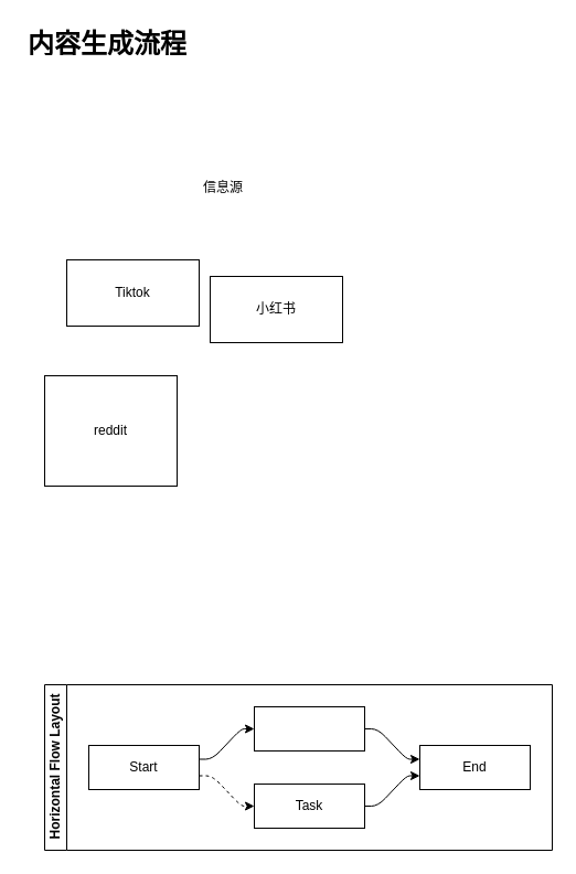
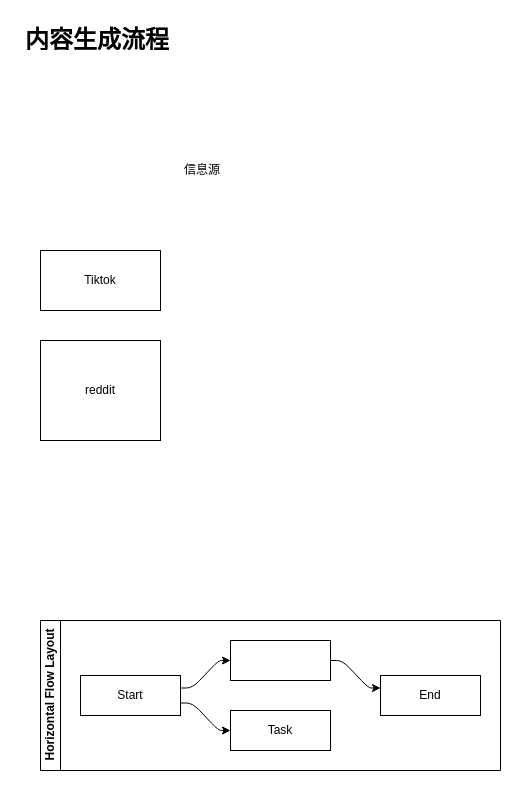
- <mxCell id="2" value="Tiktok" style="rounded=0;whiteSpace=wrap;html=1;" vertex="1" parent="1"><mxGeometry x="60" y="235" width="120" height="60" as="geometry" /></mxCell>
+ <mxCell id="2" value="Tiktok" style="rounded=0;whiteSpace=wrap;html=1;" vertex="1" parent="1"><mxGeometry x="40" y="250" width="120" height="60" as="geometry" /></mxCell>
- <mxCell id="4" value="小红书" style="rounded=0;whiteSpace=wrap;html=1;" vertex="1" parent="1"><mxGeometry x="190" y="250" width="120" height="60" as="geometry" /></mxCell>
- <mxCell id="11" value="" style="html=1;rounded=1;curved=0;sourcePerimeterSpacing=0;targetPerimeterSpacing=0;startSize=6;endSize=6;noEdgeStyle=1;orthogonal=1;dashed=1;" edge="1" parent="6" source="7" target="10"><mxGeometry relative="1" as="geometry"><Array as="points"><mxPoint x="152" y="82.5" /><mxPoint x="178" y="110" /></Array></mxGeometry></mxCell>
+ <mxCell id="11" value="" style="html=1;rounded=1;curved=0;sourcePerimeterSpacing=0;targetPerimeterSpacing=0;startSize=6;endSize=6;noEdgeStyle=1;orthogonal=1;" edge="1" parent="6" source="7" target="10"><mxGeometry relative="1" as="geometry"><Array as="points"><mxPoint x="152" y="82.5" /><mxPoint x="178" y="110" /></Array></mxGeometry></mxCell>
- <mxCell id="14" value="" style="html=1;rounded=1;curved=0;sourcePerimeterSpacing=0;targetPerimeterSpacing=0;startSize=6;endSize=6;noEdgeStyle=1;orthogonal=1;" edge="1" parent="6" source="10" target="12"><mxGeometry relative="1" as="geometry"><Array as="points"><mxPoint x="302" y="110" /><mxPoint x="328" y="82.5" /></Array></mxGeometry></mxCell>
